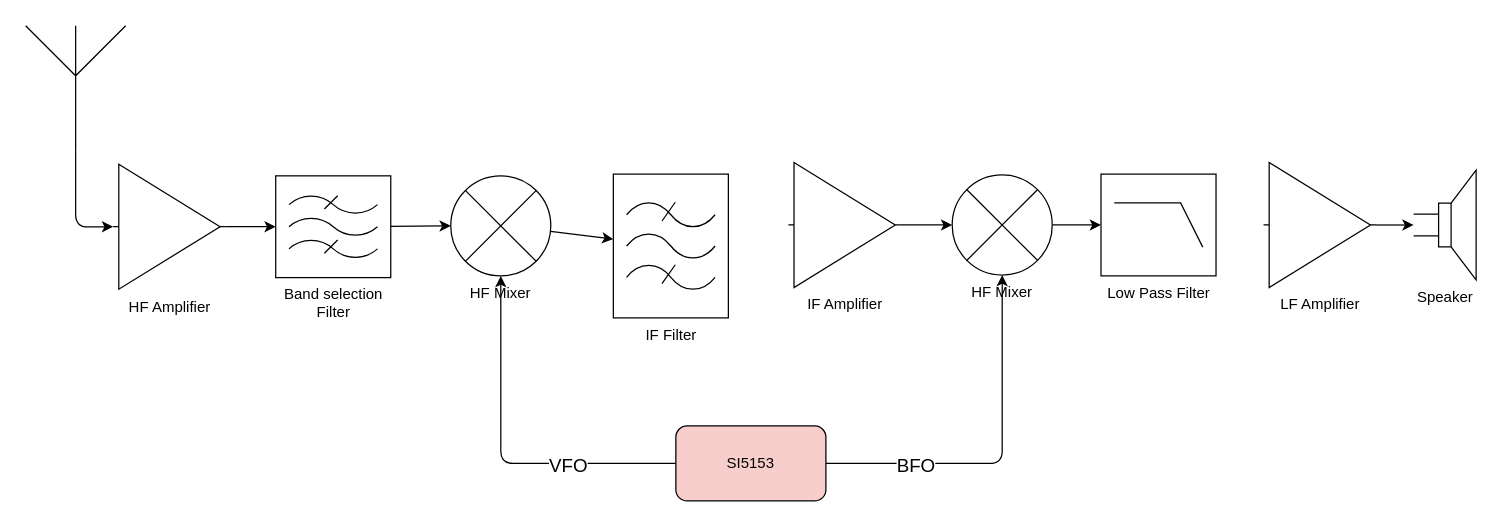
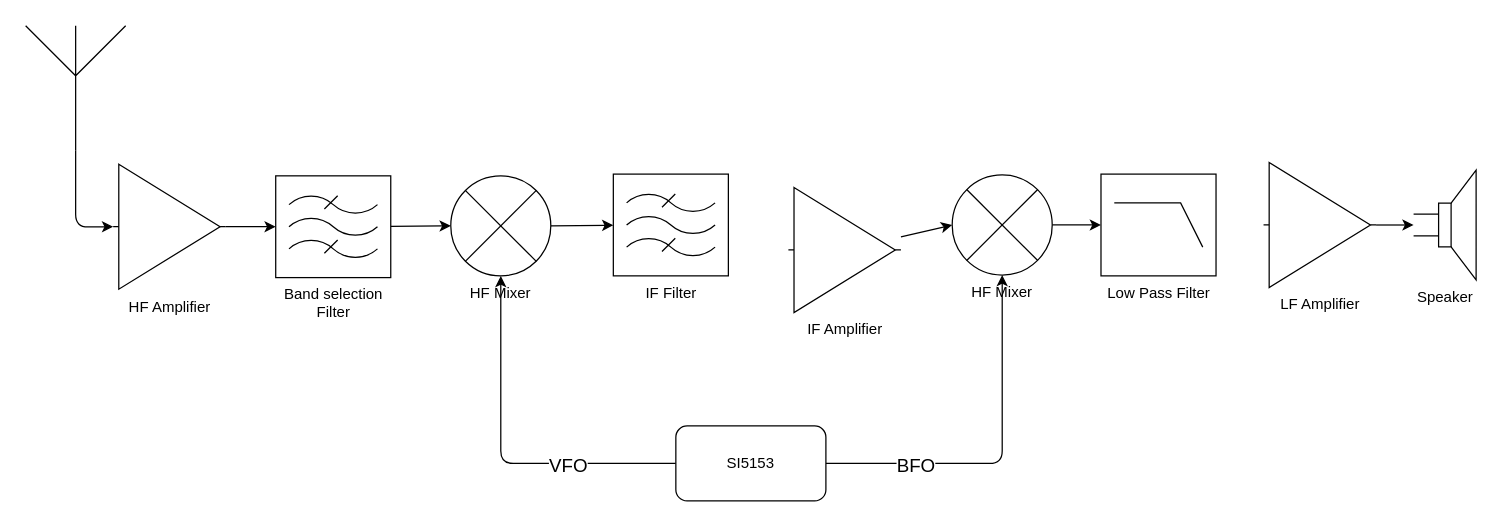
- <mxCell id="11" value="IF Amplifier" style="verticalLabelPosition=bottom;shadow=0;dashed=0;align=center;html=1;verticalAlign=top;shape=mxgraph.electrical.abstract.amplifier;" vertex="1" parent="1"><mxGeometry x="630" y="129.3" width="90" height="100" as="geometry" /></mxCell>
+ <mxCell id="11" value="IF Amplifier" style="verticalLabelPosition=bottom;shadow=0;dashed=0;align=center;html=1;verticalAlign=top;shape=mxgraph.electrical.abstract.amplifier;" vertex="1" parent="1"><mxGeometry x="630" y="149.3" width="90" height="100" as="geometry" /></mxCell>
- <mxCell id="12" value="IF Filter&lt;br&gt;" style="verticalLabelPosition=bottom;shadow=0;dashed=0;align=center;html=1;verticalAlign=top;shape=mxgraph.electrical.abstract.filter;" vertex="1" parent="1"><mxGeometry x="490" y="138.61" width="92" height="115" as="geometry" /></mxCell>
+ <mxCell id="12" value="IF Filter&lt;br&gt;" style="verticalLabelPosition=bottom;shadow=0;dashed=0;align=center;html=1;verticalAlign=top;shape=mxgraph.electrical.abstract.filter;" vertex="1" parent="1"><mxGeometry x="490" y="138.61" width="92" height="81.38" as="geometry" /></mxCell>
- <mxCell id="22" value="SI5153" style="rounded=1;whiteSpace=wrap;html=1;fillColor=#f8cecc;" vertex="1" parent="1"><mxGeometry x="540" y="340" width="120" height="60" as="geometry" /></mxCell>
+ <mxCell id="22" value="SI5153" style="rounded=1;whiteSpace=wrap;html=1;" vertex="1" parent="1"><mxGeometry x="540" y="340" width="120" height="60" as="geometry" /></mxCell>
